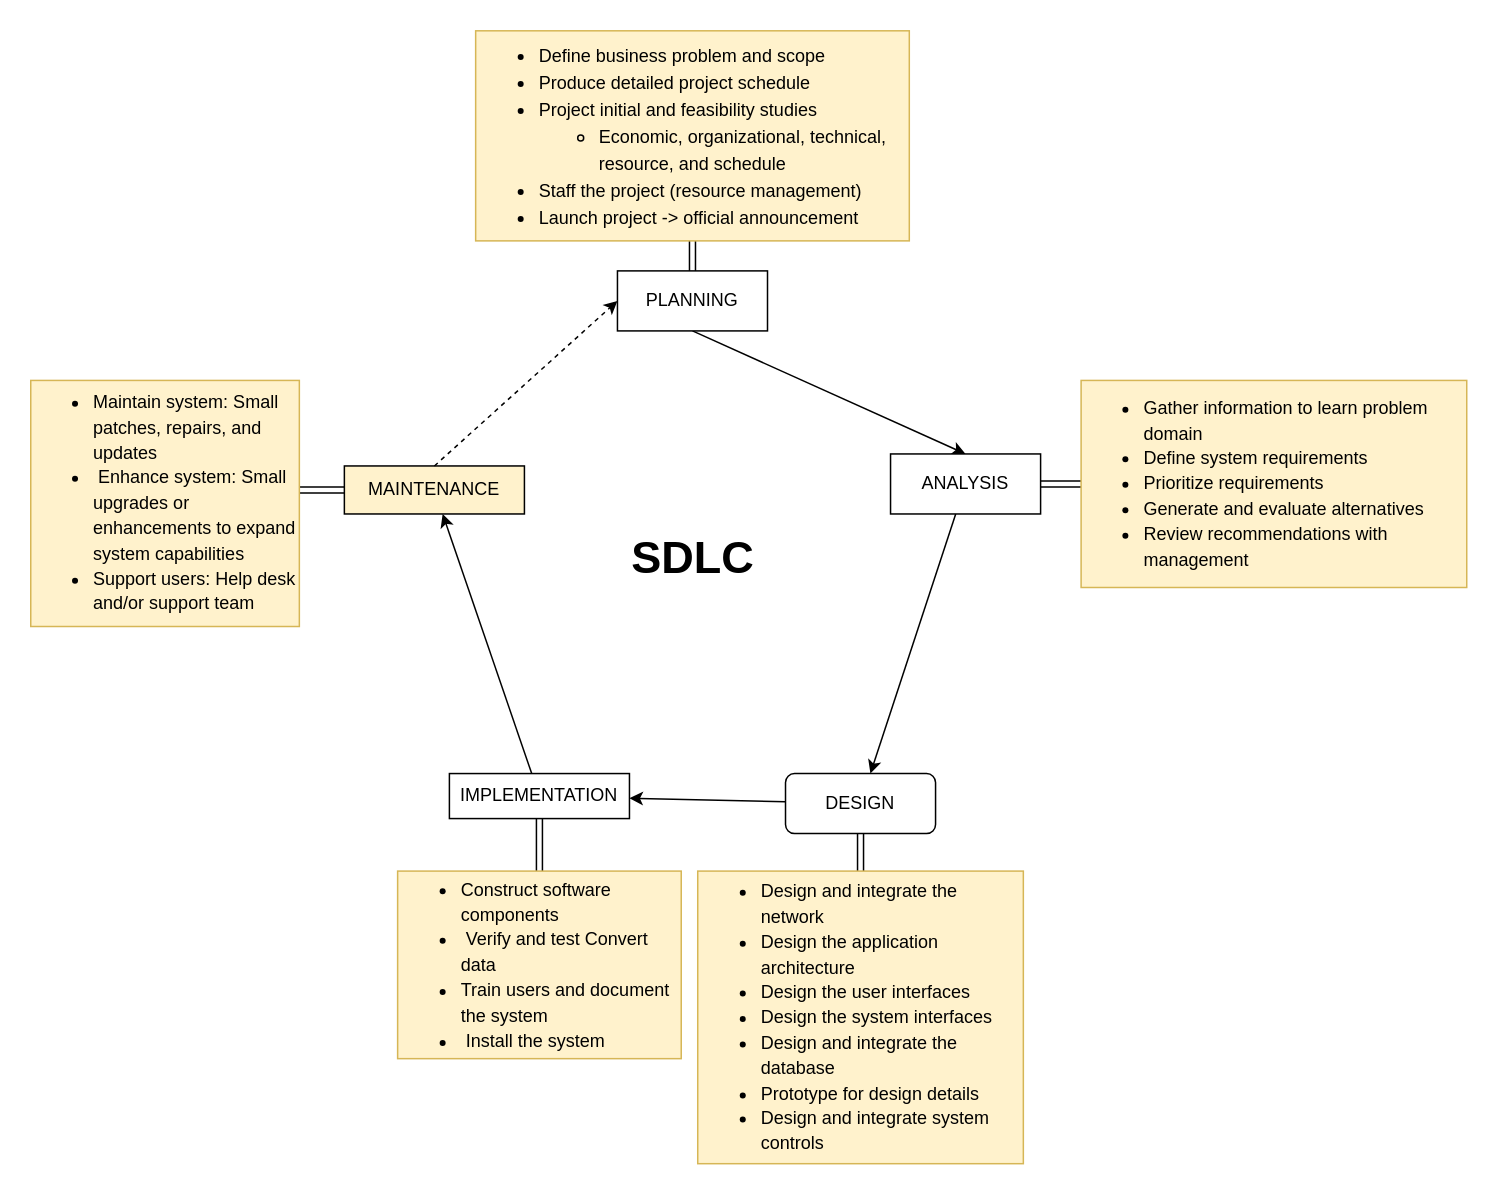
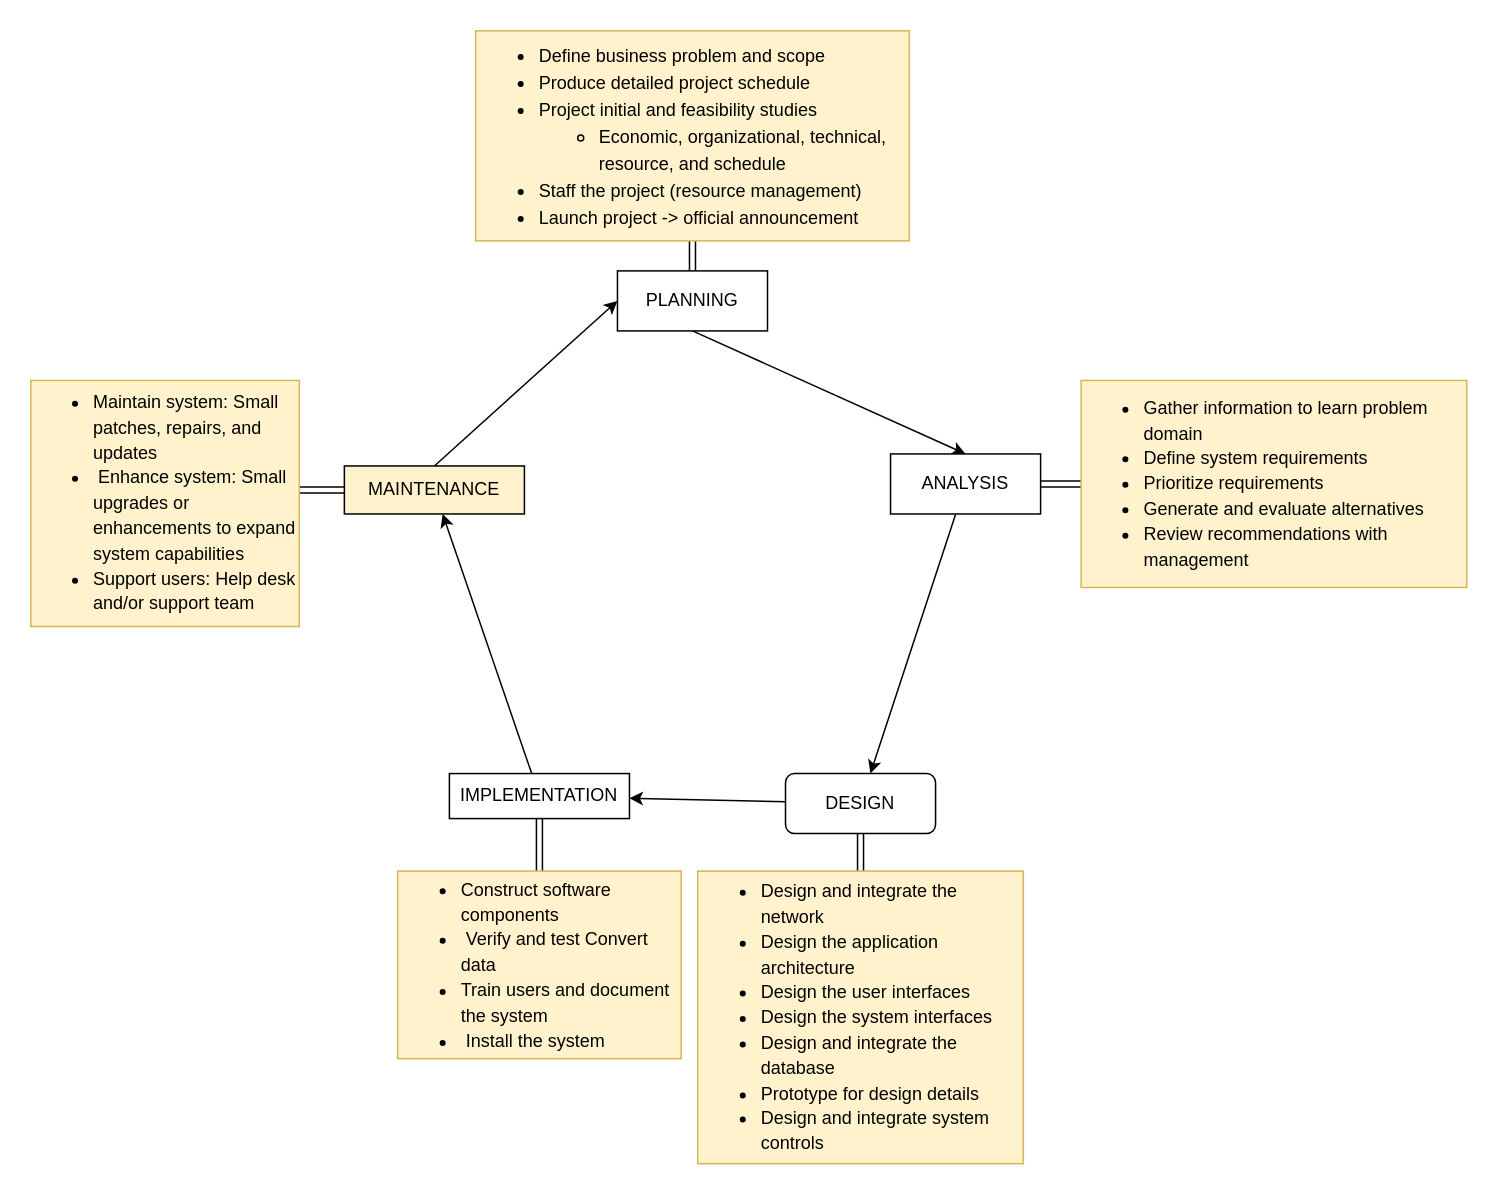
- <mxCell id="16" style="edgeStyle=orthogonalEdgeStyle;rounded=0;orthogonalLoop=1;jettySize=auto;html=1;exitX=0.5;exitY=0;exitDx=0;exitDy=0;noEdgeStyle=1;align=center;entryX=0;entryY=0.5;entryDx=0;entryDy=0;dashed=1;" parent="1" source="15" target="4" edge="1"><mxGeometry relative="1" as="geometry"><mxPoint x="268" y="218" as="sourcePoint" /><mxPoint x="400" y="190" as="targetPoint" /></mxGeometry></mxCell>
+ <mxCell id="16" style="edgeStyle=orthogonalEdgeStyle;rounded=0;orthogonalLoop=1;jettySize=auto;html=1;exitX=0.5;exitY=0;exitDx=0;exitDy=0;noEdgeStyle=1;align=center;entryX=0;entryY=0.5;entryDx=0;entryDy=0;" parent="1" source="15" target="4" edge="1"><mxGeometry relative="1" as="geometry"><mxPoint x="268" y="218" as="sourcePoint" /><mxPoint x="400" y="190" as="targetPoint" /></mxGeometry></mxCell>
- <mxCell id="22" value="&lt;font style=&quot;font-size: 30px;&quot; color=&quot;#000000&quot;&gt;SDLC&lt;/font&gt;" style="text;html=1;align=center;verticalAlign=middle;resizable=0;points=[];autosize=1;strokeColor=none;fillColor=none;fontColor=#97D077;fontStyle=1" vertex="1" parent="1"><mxGeometry x="406" y="346" width="110" height="50" as="geometry" /></mxCell>
